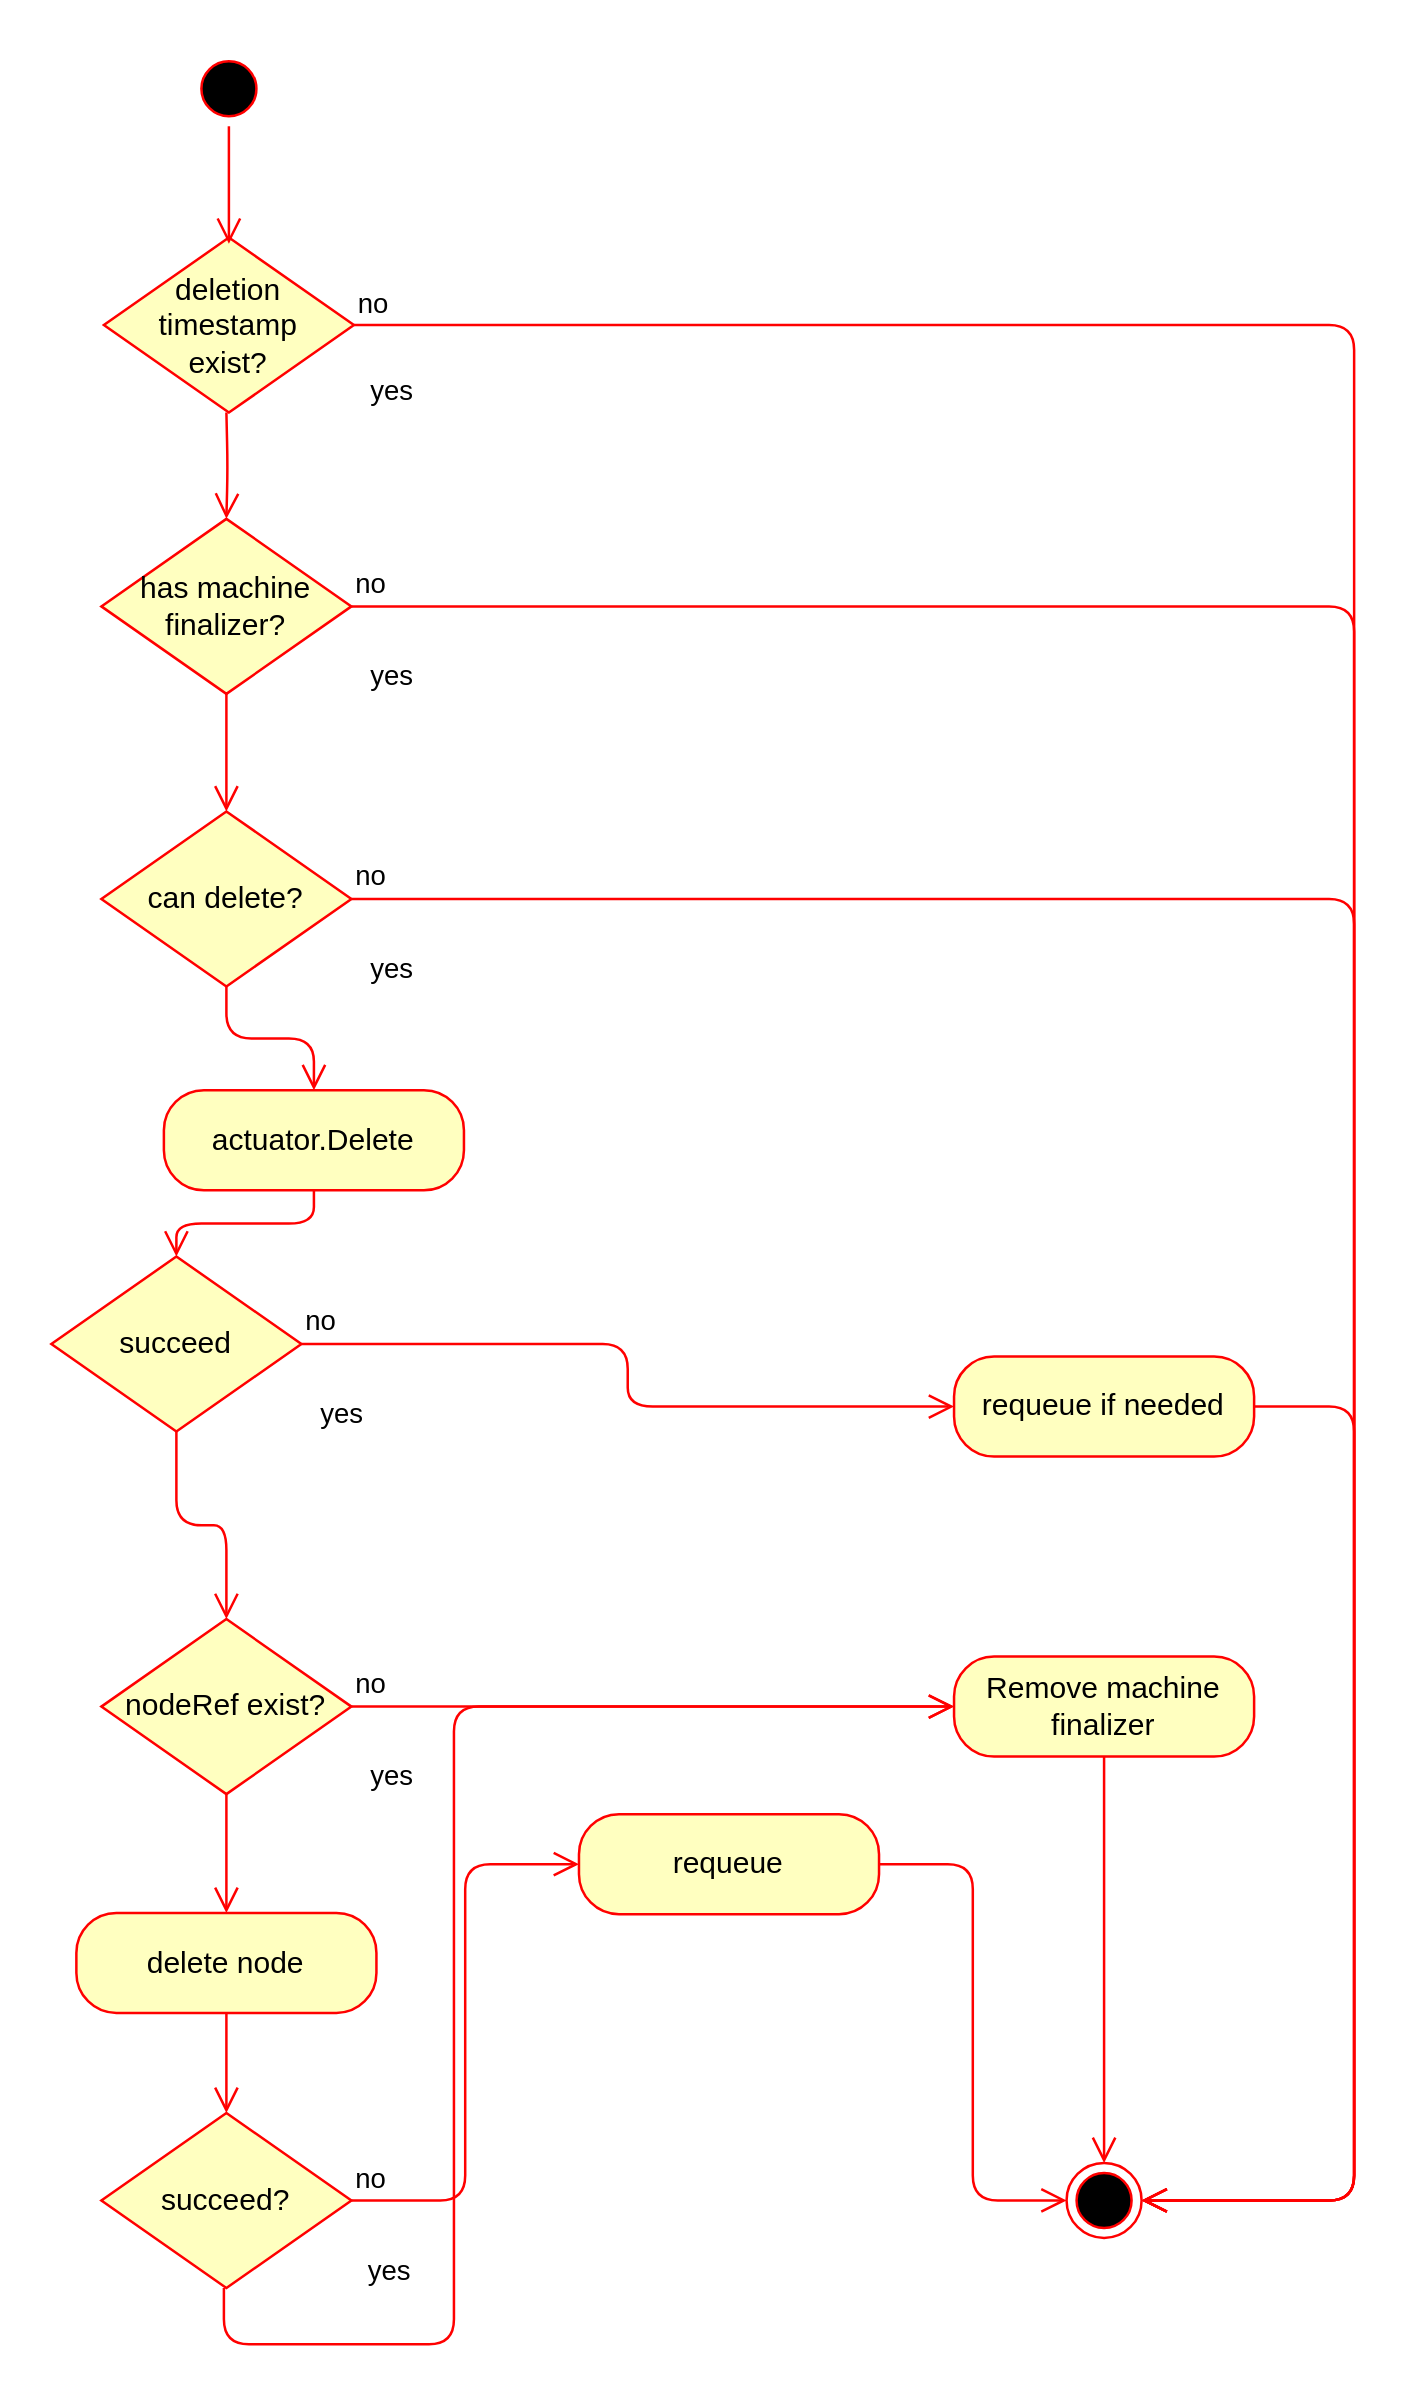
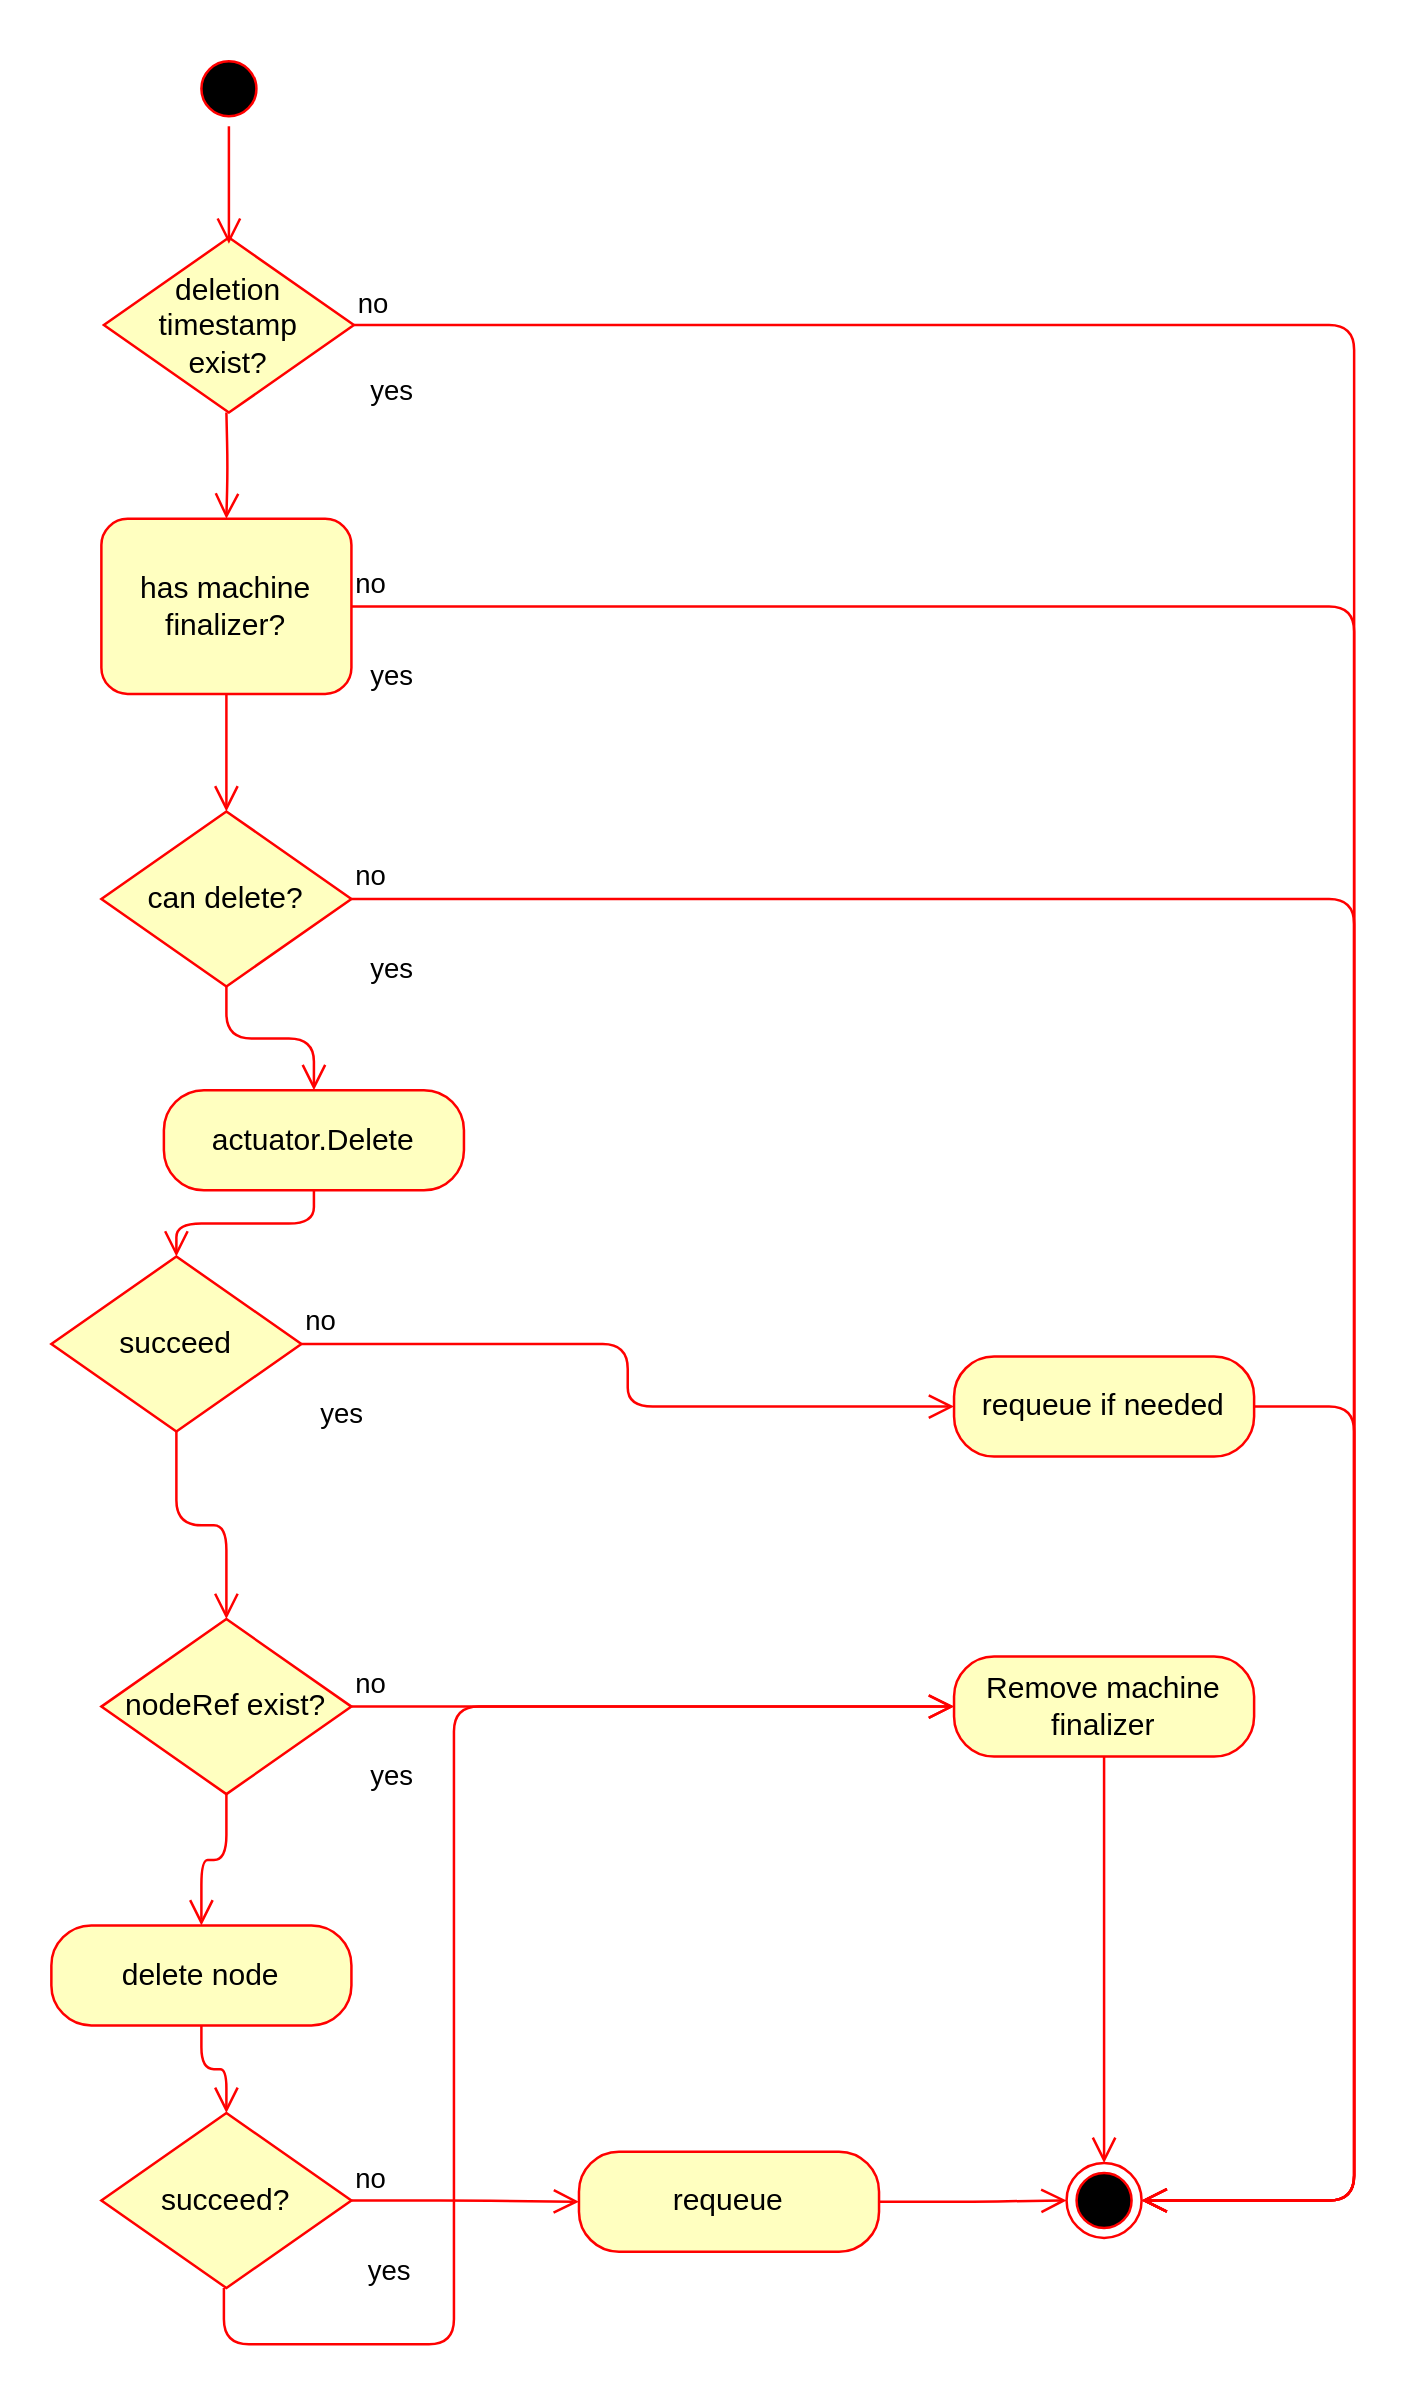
- <mxCell id="17" value="has machine finalizer?" style="rhombus;whiteSpace=wrap;html=1;fillColor=#ffffc0;strokeColor=#ff0000;" parent="1" vertex="1"><mxGeometry x="40" y="207" width="100" height="70" as="geometry" /></mxCell>
+ <mxCell id="17" value="has machine finalizer?" style="whiteSpace=wrap;html=1;fillColor=#ffffc0;strokeColor=#ff0000;rounded=1;" parent="1" vertex="1"><mxGeometry x="40" y="207" width="100" height="70" as="geometry" /></mxCell>
- <mxCell id="31" value="requeue" style="rounded=1;whiteSpace=wrap;html=1;arcSize=40;fontColor=#000000;fillColor=#ffffc0;strokeColor=#ff0000;" vertex="1" parent="1"><mxGeometry x="231" y="725" width="120" height="40" as="geometry" /></mxCell>
+ <mxCell id="31" value="requeue" style="rounded=1;whiteSpace=wrap;html=1;arcSize=40;fontColor=#000000;fillColor=#ffffc0;strokeColor=#ff0000;" vertex="1" parent="1"><mxGeometry x="231" y="860" width="120" height="40" as="geometry" /></mxCell>
- <mxCell id="8" value="delete node" style="rounded=1;whiteSpace=wrap;html=1;arcSize=40;fontColor=#000000;fillColor=#ffffc0;strokeColor=#ff0000;" parent="1" vertex="1"><mxGeometry x="30" y="764.5" width="120" height="40" as="geometry" /></mxCell>
+ <mxCell id="8" value="delete node" style="rounded=1;whiteSpace=wrap;html=1;arcSize=40;fontColor=#000000;fillColor=#ffffc0;strokeColor=#ff0000;" parent="1" vertex="1"><mxGeometry x="20" y="769.5" width="120" height="40" as="geometry" /></mxCell>
